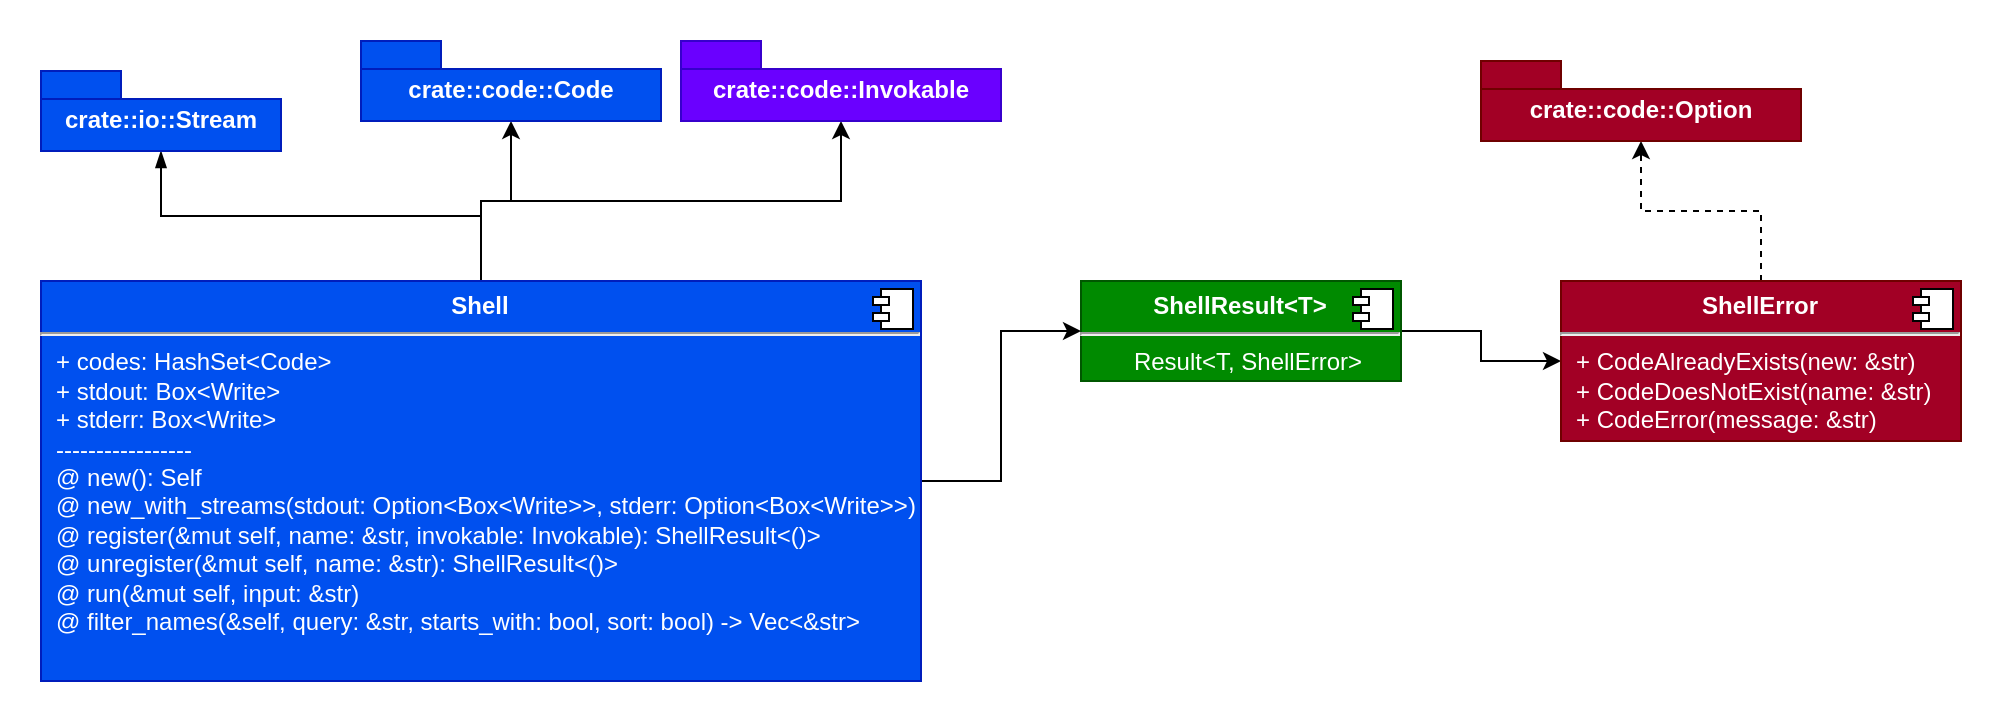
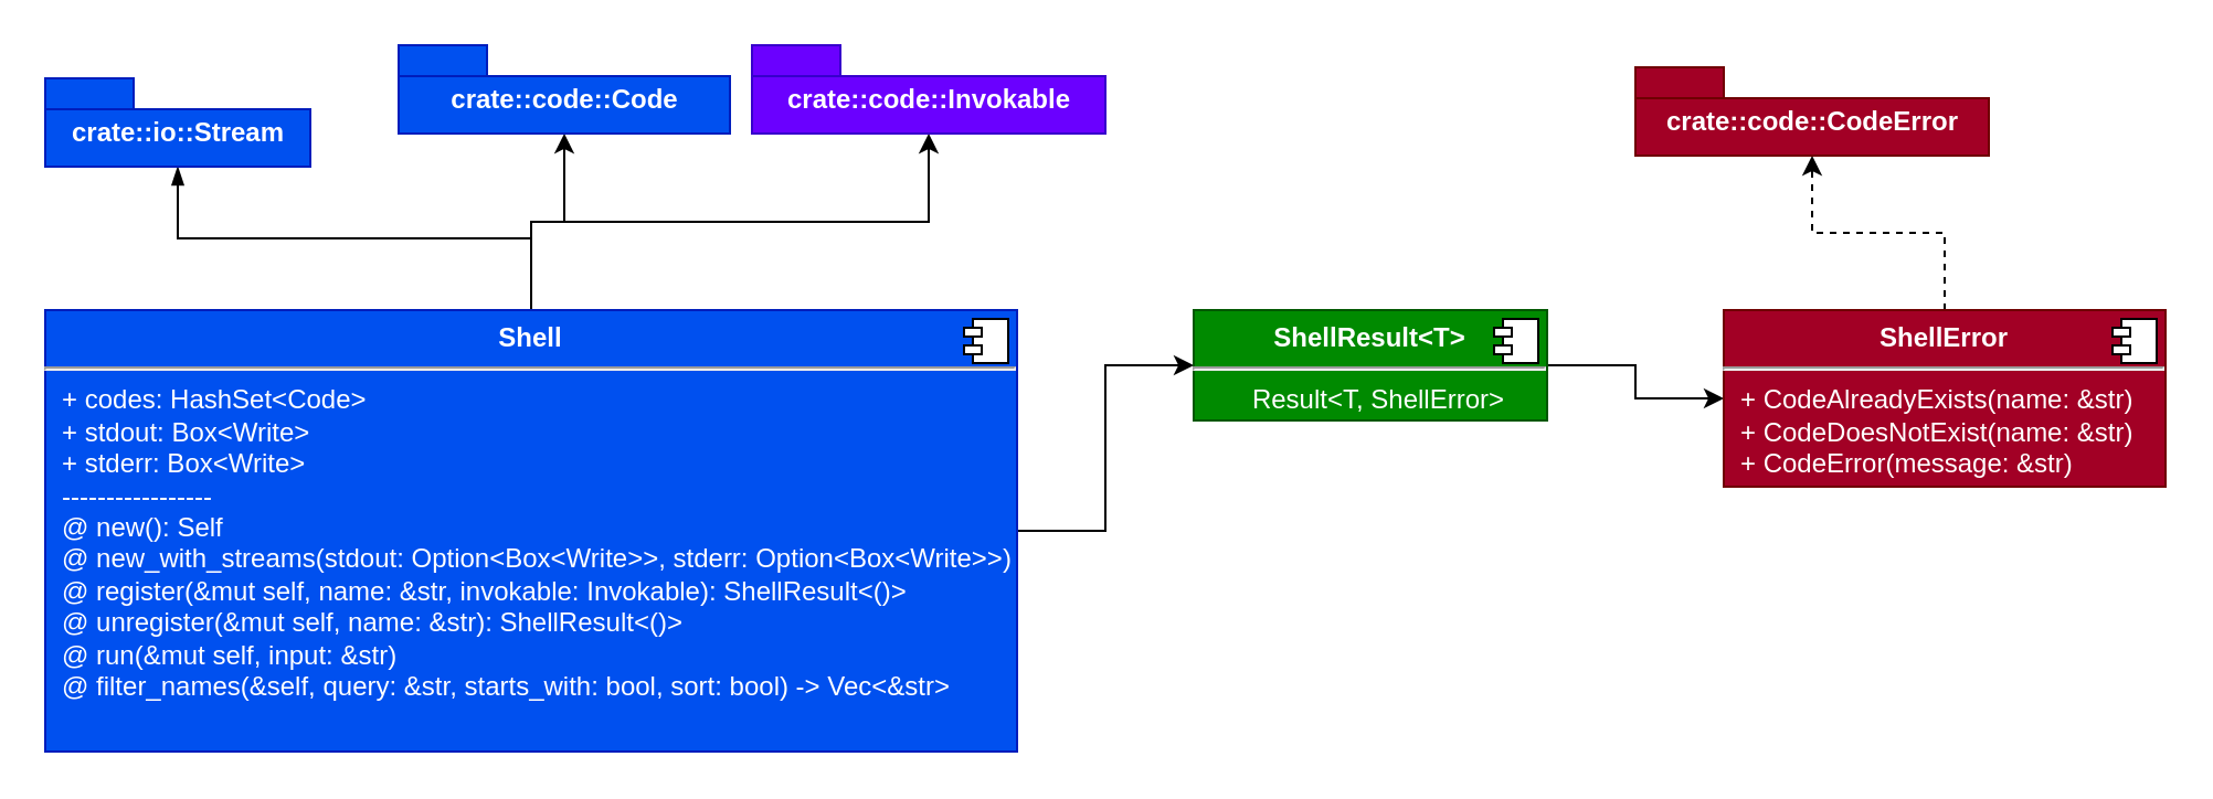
- <mxCell id="17" value="crate::code::Option" style="shape=folder;fontStyle=1;spacingTop=10;tabWidth=40;tabHeight=14;tabPosition=left;html=1;fillColor=#a20025;strokeColor=#6F0000;fontColor=#ffffff;" parent="1" vertex="1"><mxGeometry x="740" y="30" width="160" height="40" as="geometry" /></mxCell>
+ <mxCell id="17" value="crate::code::CodeError" style="shape=folder;fontStyle=1;spacingTop=10;tabWidth=40;tabHeight=14;tabPosition=left;html=1;fillColor=#a20025;strokeColor=#6F0000;fontColor=#ffffff;" parent="1" vertex="1"><mxGeometry x="740" y="30" width="160" height="40" as="geometry" /></mxCell>
- <mxCell id="15" value="&lt;p style=&quot;margin: 0px ; margin-top: 6px ; text-align: center&quot;&gt;&lt;b&gt;ShellError&lt;/b&gt;&lt;/p&gt;&lt;hr&gt;&lt;p style=&quot;margin: 0px ; margin-left: 8px&quot;&gt;+ CodeAlreadyExists(new: &amp;amp;str)&lt;/p&gt;&lt;p style=&quot;margin: 0px ; margin-left: 8px&quot;&gt;+ CodeDoesNotExist(name: &amp;amp;str)&lt;/p&gt;&lt;p style=&quot;margin: 0px ; margin-left: 8px&quot;&gt;+ CodeError(message: &amp;amp;str)&lt;br&gt;&lt;/p&gt;" style="align=left;overflow=fill;html=1;dropTarget=0;fillColor=#a20025;strokeColor=#6F0000;fontColor=#ffffff;" parent="1" vertex="1"><mxGeometry x="780" y="140" width="200" height="80" as="geometry" /></mxCell>
+ <mxCell id="15" value="&lt;p style=&quot;margin: 0px ; margin-top: 6px ; text-align: center&quot;&gt;&lt;b&gt;ShellError&lt;/b&gt;&lt;/p&gt;&lt;hr&gt;&lt;p style=&quot;margin: 0px ; margin-left: 8px&quot;&gt;+ CodeAlreadyExists(name: &amp;amp;str)&lt;/p&gt;&lt;p style=&quot;margin: 0px ; margin-left: 8px&quot;&gt;+ CodeDoesNotExist(name: &amp;amp;str)&lt;/p&gt;&lt;p style=&quot;margin: 0px ; margin-left: 8px&quot;&gt;+ CodeError(message: &amp;amp;str)&lt;br&gt;&lt;/p&gt;" style="align=left;overflow=fill;html=1;dropTarget=0;fillColor=#a20025;strokeColor=#6F0000;fontColor=#ffffff;" parent="1" vertex="1"><mxGeometry x="780" y="140" width="200" height="80" as="geometry" /></mxCell>
